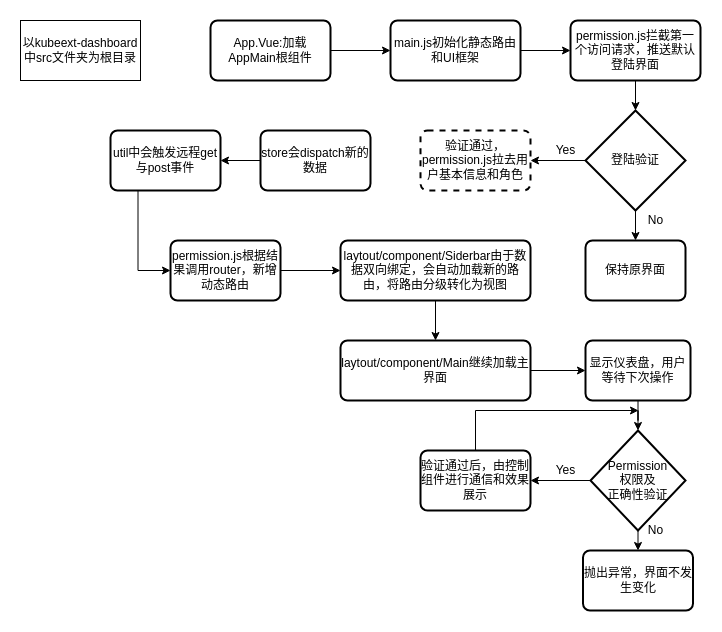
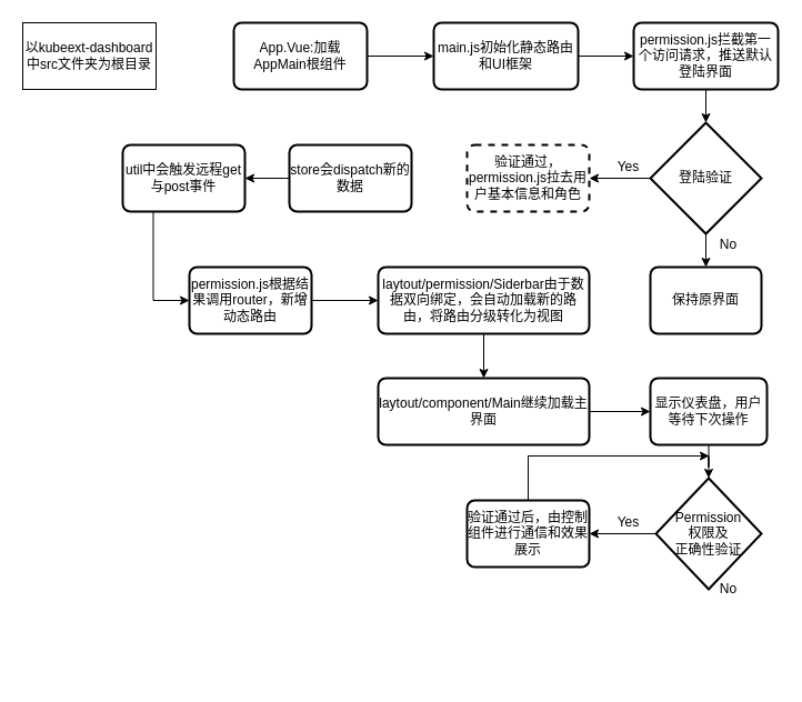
- <mxCell id="23" value="laytout/component/Siderbar由于数据双向绑定，会自动加载新的路由，将路由分级转化为视图" style="rounded=1;whiteSpace=wrap;html=1;absoluteArcSize=1;arcSize=14;strokeWidth=2;" parent="1" vertex="1"><mxGeometry x="340" y="240" width="190" height="60" as="geometry" /></mxCell>
+ <mxCell id="23" value="laytout/permission/Siderbar由于数据双向绑定，会自动加载新的路由，将路由分级转化为视图" style="rounded=1;whiteSpace=wrap;html=1;absoluteArcSize=1;arcSize=14;strokeWidth=2;" parent="1" vertex="1"><mxGeometry x="340" y="240" width="190" height="60" as="geometry" /></mxCell>
- <mxCell id="29" style="edgeStyle=orthogonalEdgeStyle;rounded=0;orthogonalLoop=1;jettySize=auto;html=1;exitX=0.5;exitY=1;exitDx=0;exitDy=0;exitPerimeter=0;entryX=0.5;entryY=0;entryDx=0;entryDy=0;" parent="1" source="30" target="33" edge="1"><mxGeometry relative="1" as="geometry" /></mxCell>
- <mxCell id="33" value="抛出异常，界面不发生变化" style="rounded=1;whiteSpace=wrap;html=1;absoluteArcSize=1;arcSize=14;strokeWidth=2;" parent="1" vertex="1"><mxGeometry x="582.5" y="550" width="110" height="60" as="geometry" /></mxCell>
